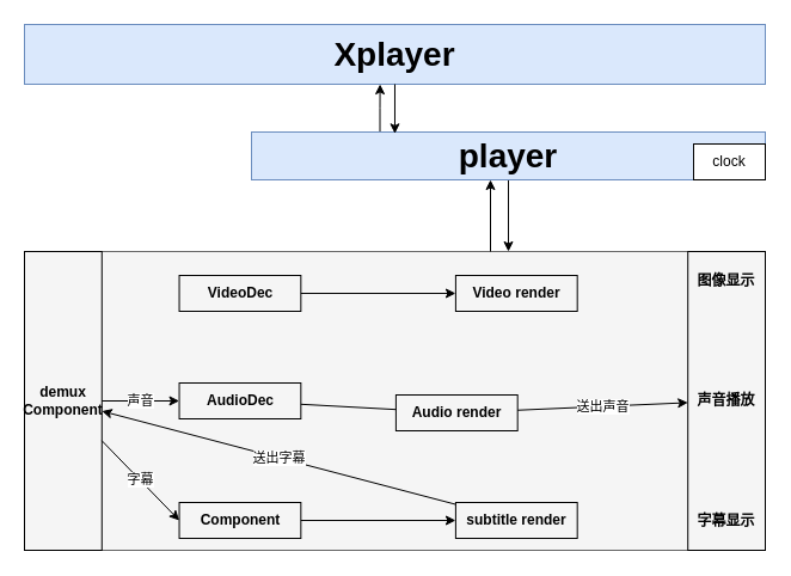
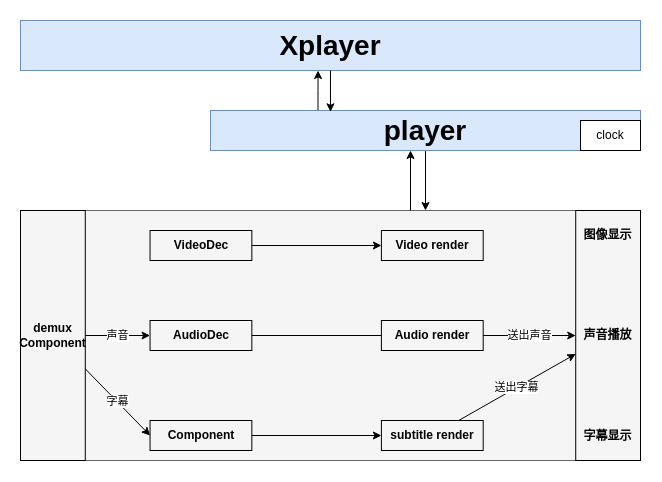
- <mxCell id="18" value="Audio render" style="rounded=0;whiteSpace=wrap;html=1;fillColor=none;fontStyle=1" vertex="1" parent="9"><mxGeometry x="310.896" y="120" width="101.791" height="30" as="geometry" /></mxCell>
+ <mxCell id="18" value="Audio render" style="rounded=0;whiteSpace=wrap;html=1;fillColor=none;fontStyle=1" vertex="1" parent="9"><mxGeometry x="360.896" y="110" width="101.791" height="30" as="geometry" /></mxCell>
- <mxCell id="24" value="送出字幕" style="edgeStyle=none;rounded=0;orthogonalLoop=1;jettySize=auto;html=1;" edge="1" parent="9" source="20" target="10"><mxGeometry relative="1" as="geometry" /></mxCell>
+ <mxCell id="24" value="送出字幕" style="edgeStyle=none;rounded=0;orthogonalLoop=1;jettySize=auto;html=1;" edge="1" parent="9" source="20" target="22"><mxGeometry relative="1" as="geometry" /></mxCell>
